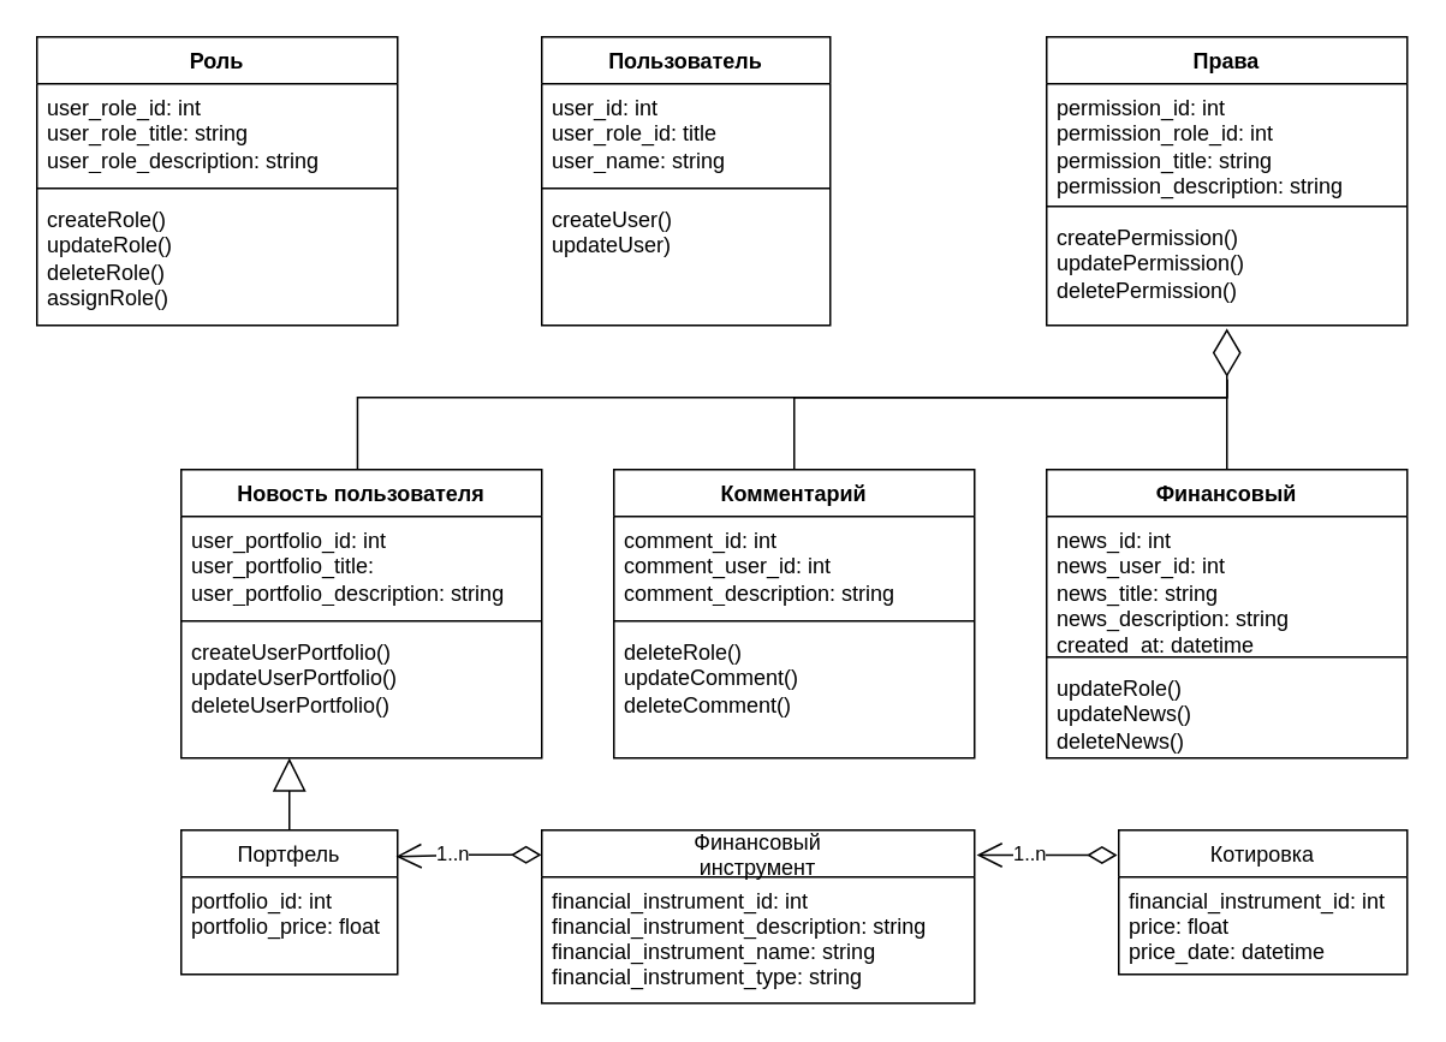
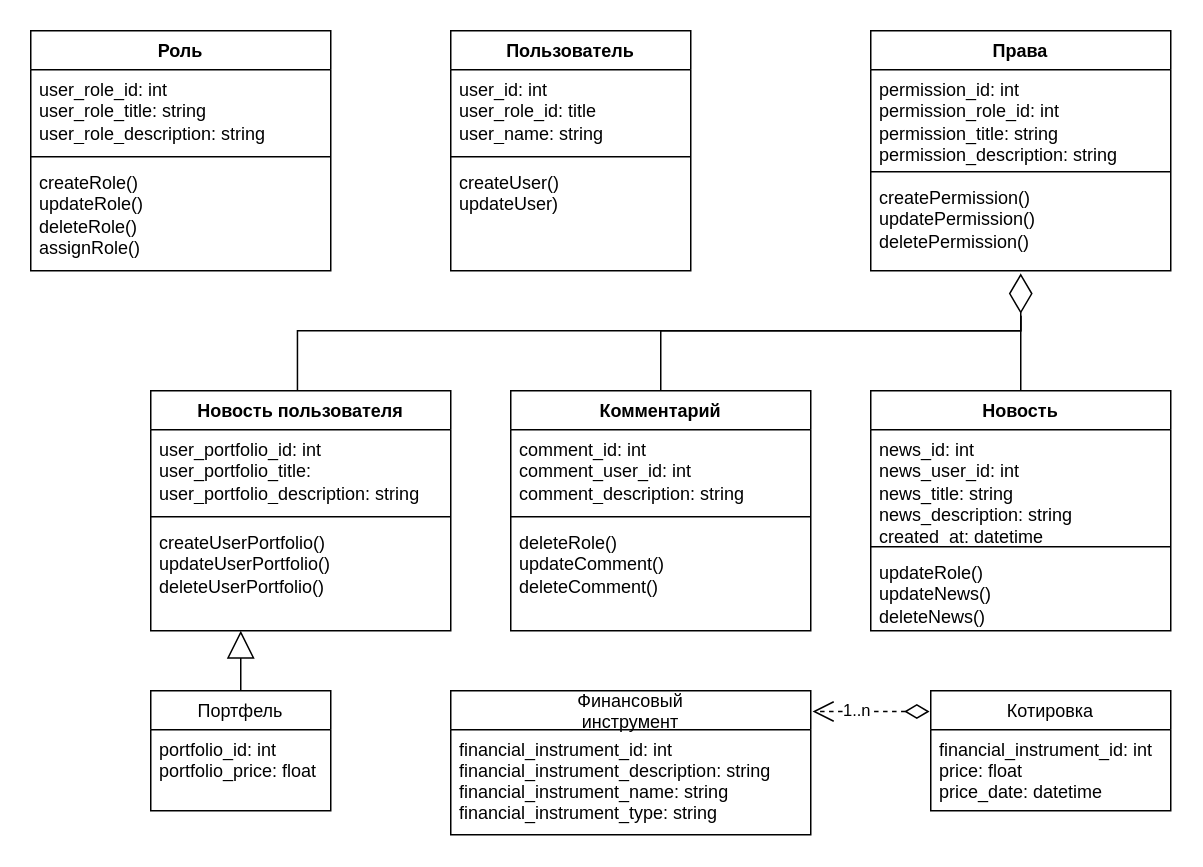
- <mxCell id="20" value="Финансовый" style="swimlane;fontStyle=1;align=center;verticalAlign=top;childLayout=stackLayout;horizontal=1;startSize=26;horizontalStack=0;resizeParent=1;resizeParentMax=0;resizeLast=0;collapsible=1;marginBottom=0;whiteSpace=wrap;html=1;" vertex="1" parent="1"><mxGeometry x="580" y="260" width="200" height="160" as="geometry" /></mxCell>
+ <mxCell id="20" value="Новость" style="swimlane;fontStyle=1;align=center;verticalAlign=top;childLayout=stackLayout;horizontal=1;startSize=26;horizontalStack=0;resizeParent=1;resizeParentMax=0;resizeLast=0;collapsible=1;marginBottom=0;whiteSpace=wrap;html=1;" vertex="1" parent="1"><mxGeometry x="580" y="260" width="200" height="160" as="geometry" /></mxCell>
- <mxCell id="8" value="" style="endArrow=open;html=1;endSize=12;startArrow=diamondThin;startSize=14;startFill=0;edgeStyle=orthogonalEdgeStyle;rounded=0;exitX=-0.001;exitY=0.143;exitDx=0;exitDy=0;exitPerimeter=0;entryX=0.993;entryY=0.183;entryDx=0;entryDy=0;entryPerimeter=0;" parent="1" source="6" target="4" edge="1"><mxGeometry relative="1" as="geometry"><mxPoint x="180" y="-72" as="sourcePoint" /><mxPoint x="409" y="-70" as="targetPoint" /></mxGeometry></mxCell>
- <mxCell id="9" value="1..n" style="edgeLabel;resizable=0;html=1;align=left;verticalAlign=top;" parent="8" connectable="0" vertex="1"><mxGeometry x="-1" relative="1" as="geometry"><mxPoint x="-60" y="-14" as="offset" /></mxGeometry></mxCell>
- <mxCell id="10" value="" style="endArrow=open;html=1;endSize=12;startArrow=diamondThin;startSize=14;startFill=0;edgeStyle=orthogonalEdgeStyle;rounded=0;exitX=-0.005;exitY=0.173;exitDx=0;exitDy=0;exitPerimeter=0;entryX=1.005;entryY=0.144;entryDx=0;entryDy=0;entryPerimeter=0;" parent="1" source="2" edge="1" target="6"><mxGeometry relative="1" as="geometry"><mxPoint x="150" y="-92" as="sourcePoint" /><mxPoint x="210" y="-90" as="targetPoint" /></mxGeometry></mxCell>
+ <mxCell id="10" value="" style="endArrow=open;html=1;endSize=12;startArrow=diamondThin;startSize=14;startFill=0;edgeStyle=orthogonalEdgeStyle;rounded=0;exitX=-0.005;exitY=0.173;exitDx=0;exitDy=0;exitPerimeter=0;entryX=1.005;entryY=0.144;entryDx=0;entryDy=0;entryPerimeter=0;dashed=1;" parent="1" source="2" edge="1" target="6"><mxGeometry relative="1" as="geometry"><mxPoint x="150" y="-92" as="sourcePoint" /><mxPoint x="210" y="-90" as="targetPoint" /></mxGeometry></mxCell>
